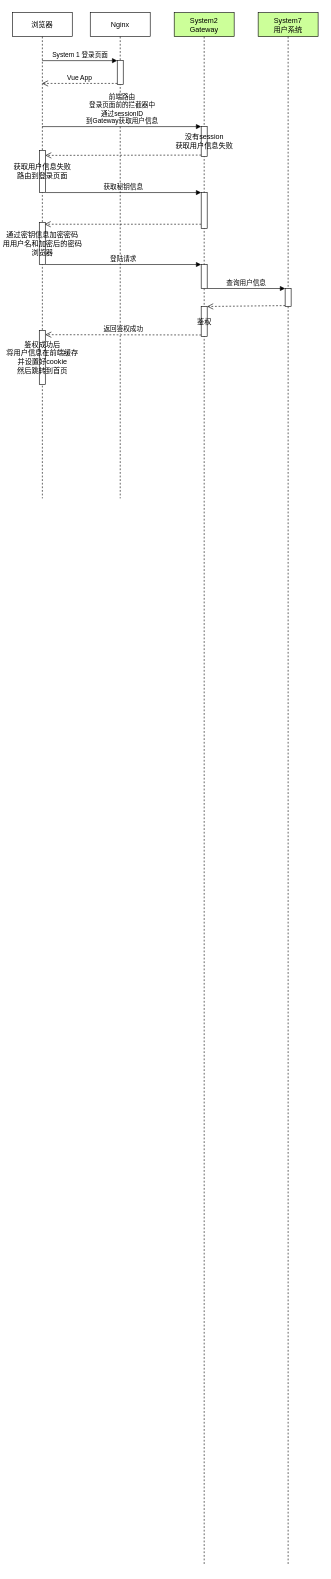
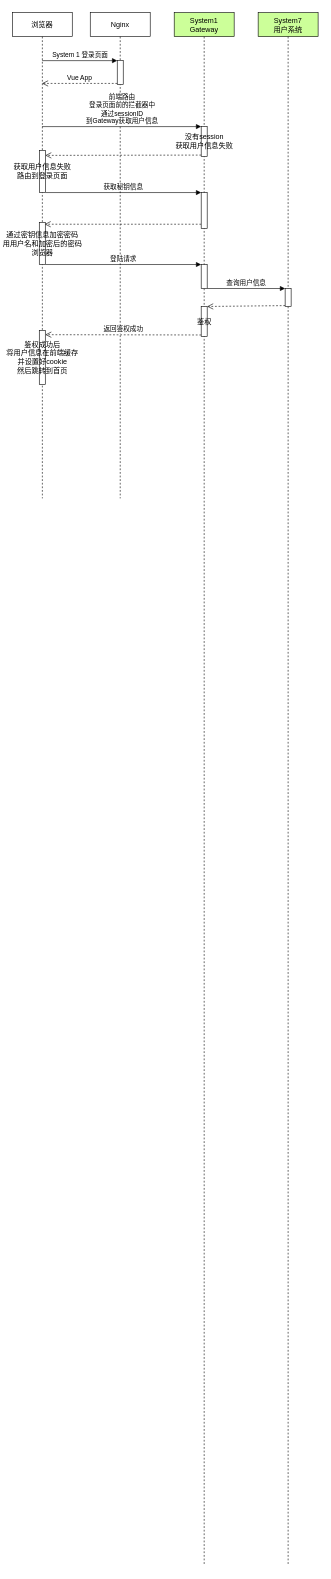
- <mxCell id="5" value="System2&lt;br&gt;Gateway" style="shape=umlLifeline;perimeter=lifelinePerimeter;whiteSpace=wrap;html=1;container=0;collapsible=0;recursiveResize=0;outlineConnect=0;fillColor=#CCFF99;" parent="1" vertex="1"><mxGeometry x="290" y="20" width="100" height="2590" as="geometry" /></mxCell>
+ <mxCell id="5" value="System1&lt;br&gt;Gateway" style="shape=umlLifeline;perimeter=lifelinePerimeter;whiteSpace=wrap;html=1;container=0;collapsible=0;recursiveResize=0;outlineConnect=0;fillColor=#CCFF99;" parent="1" vertex="1"><mxGeometry x="290" y="20" width="100" height="2590" as="geometry" /></mxCell>
